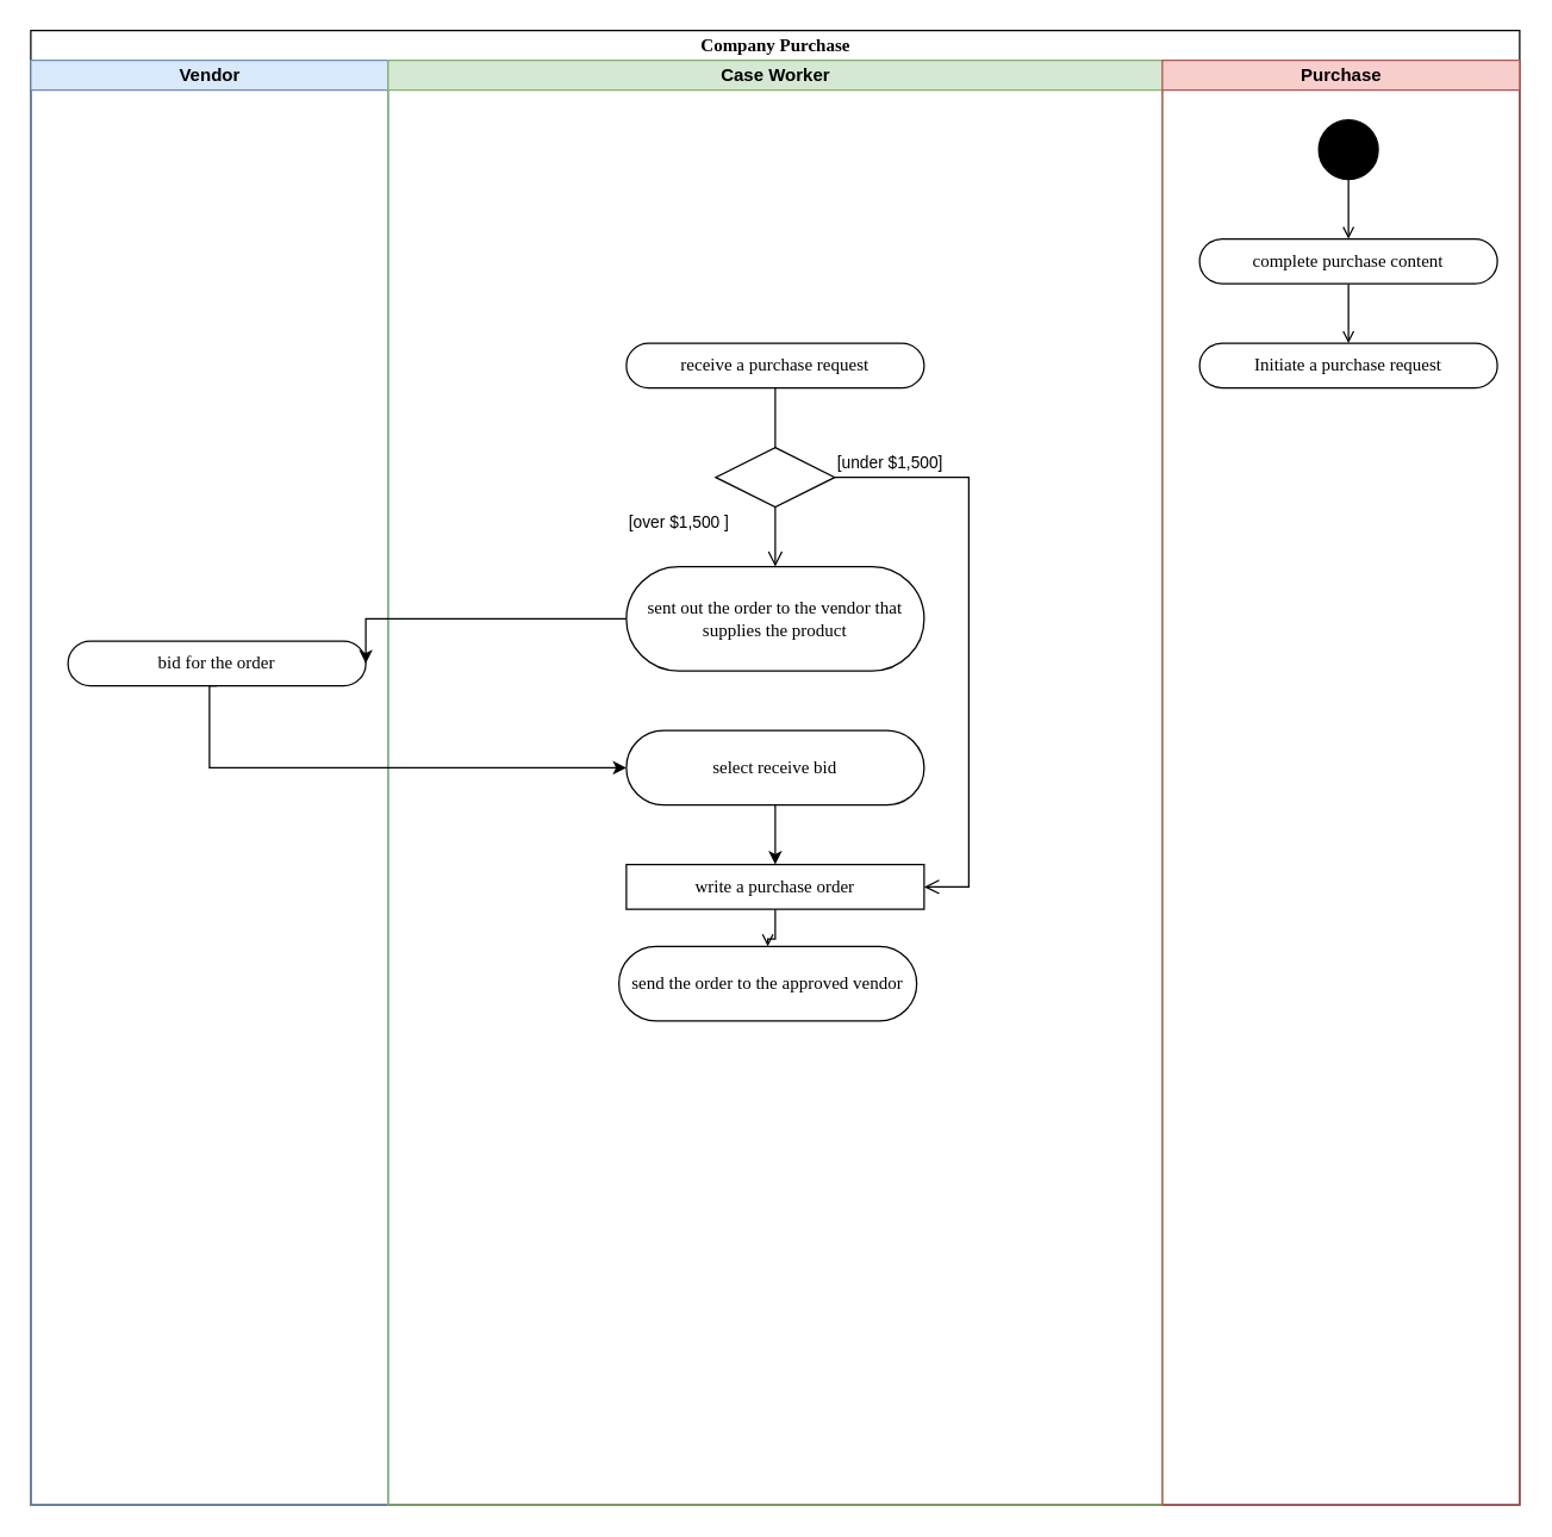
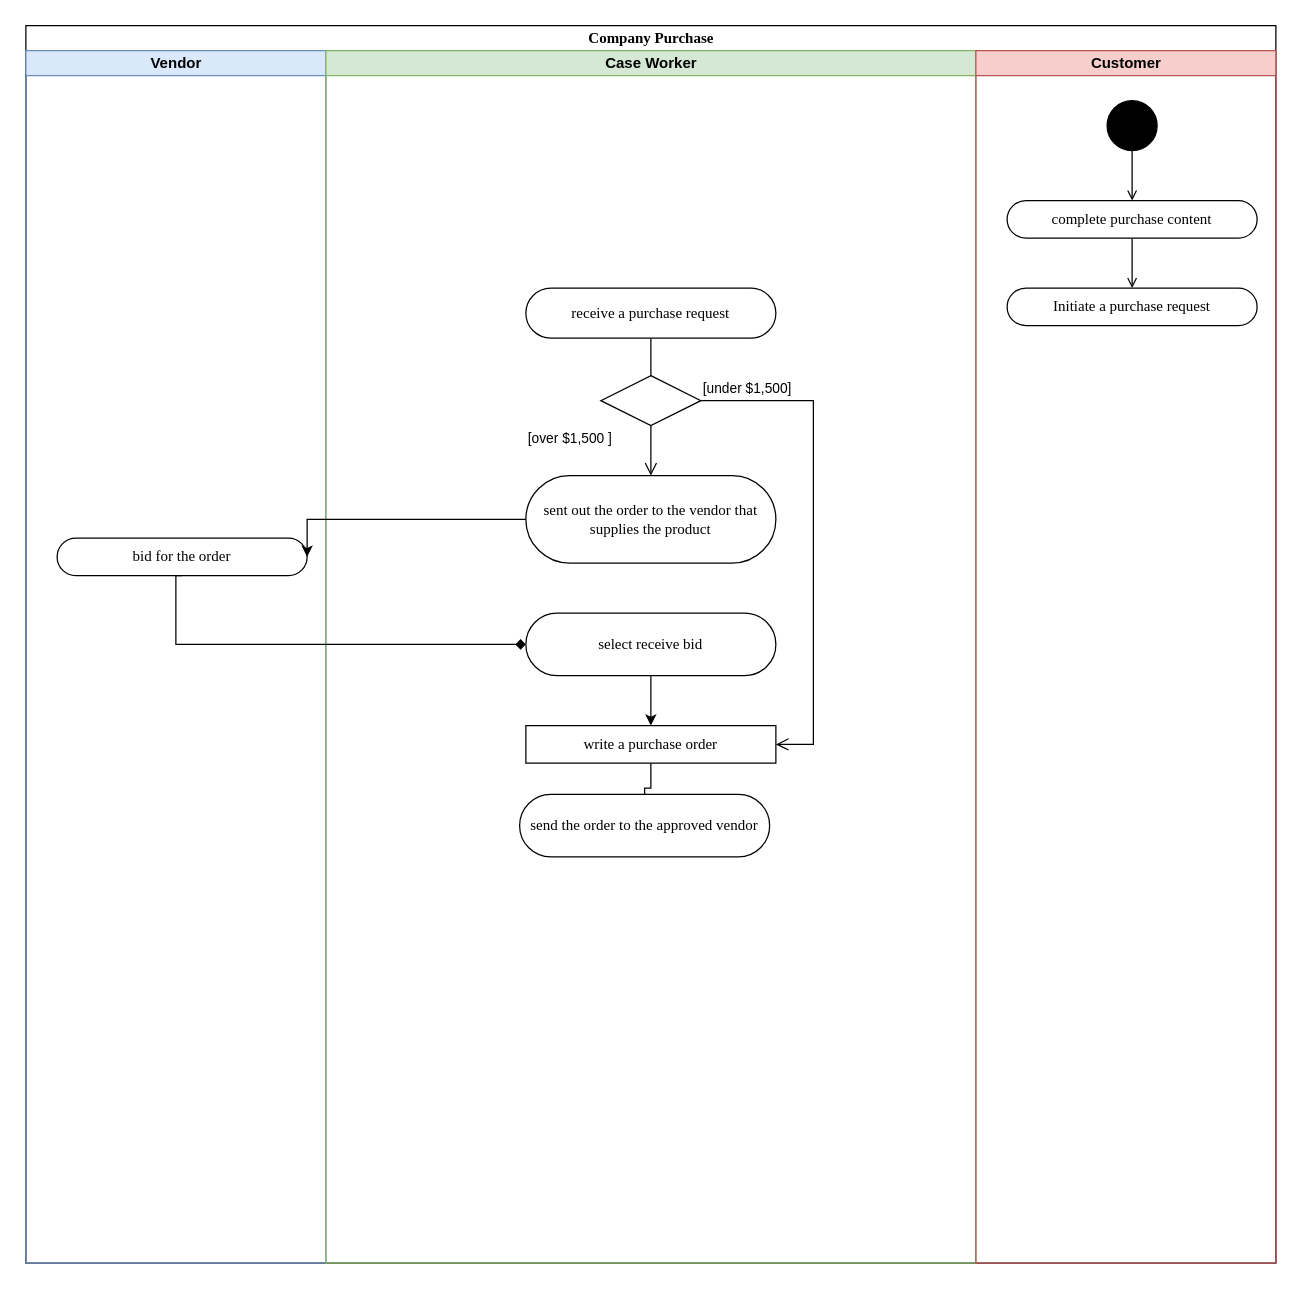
- <mxCell id="19" value="Purchase" style="swimlane;html=1;startSize=20;fillColor=#f8cecc;strokeColor=#b85450;" parent="2" vertex="1"><mxGeometry x="760" y="20" width="240" height="970" as="geometry" /></mxCell>
+ <mxCell id="19" value="Customer" style="swimlane;html=1;startSize=20;fillColor=#f8cecc;strokeColor=#b85450;" parent="2" vertex="1"><mxGeometry x="760" y="20" width="240" height="970" as="geometry" /></mxCell>
- <mxCell id="7" value="receive a purchase request" style="rounded=1;whiteSpace=wrap;html=1;shadow=0;comic=0;labelBackgroundColor=none;strokeWidth=1;fontFamily=Verdana;fontSize=12;align=center;arcSize=50;" vertex="1" parent="5"><mxGeometry x="160" y="190" width="200" height="30" as="geometry" /></mxCell>
+ <mxCell id="7" value="receive a purchase request" style="rounded=1;whiteSpace=wrap;html=1;shadow=0;comic=0;labelBackgroundColor=none;strokeWidth=1;fontFamily=Verdana;fontSize=12;align=center;arcSize=50;" vertex="1" parent="5"><mxGeometry x="160" y="190" width="200" height="40" as="geometry" /></mxCell>
- <mxCell id="18" style="edgeStyle=orthogonalEdgeStyle;rounded=0;orthogonalLoop=1;jettySize=auto;html=1;entryX=0;entryY=0.5;entryDx=0;entryDy=0;exitX=0.5;exitY=1;exitDx=0;exitDy=0;" edge="1" parent="2" source="4" target="16"><mxGeometry relative="1" as="geometry"><mxPoint x="120.004" y="130.0" as="sourcePoint" /><mxPoint x="269.97" y="435" as="targetPoint" /><Array as="points"><mxPoint x="120" y="495" /></Array></mxGeometry></mxCell>
+ <mxCell id="18" style="edgeStyle=orthogonalEdgeStyle;rounded=0;orthogonalLoop=1;jettySize=auto;html=1;entryX=0;entryY=0.5;entryDx=0;entryDy=0;exitX=0.5;exitY=1;exitDx=0;exitDy=0;endArrow=diamond;" edge="1" parent="2" source="4" target="16"><mxGeometry relative="1" as="geometry"><mxPoint x="120.004" y="130.0" as="sourcePoint" /><mxPoint x="269.97" y="435" as="targetPoint" /><Array as="points"><mxPoint x="120" y="495" /></Array></mxGeometry></mxCell>
- <mxCell id="10" value="" style="edgeStyle=orthogonalEdgeStyle;rounded=0;orthogonalLoop=1;jettySize=auto;html=1;endArrow=open;endFill=0;" edge="1" parent="5" source="11" target="9"><mxGeometry relative="1" as="geometry" /></mxCell>
+ <mxCell id="10" value="" style="edgeStyle=orthogonalEdgeStyle;rounded=0;orthogonalLoop=1;jettySize=auto;html=1;endArrow=none;endFill=0;" edge="1" parent="5" source="11" target="9"><mxGeometry relative="1" as="geometry" /></mxCell>
